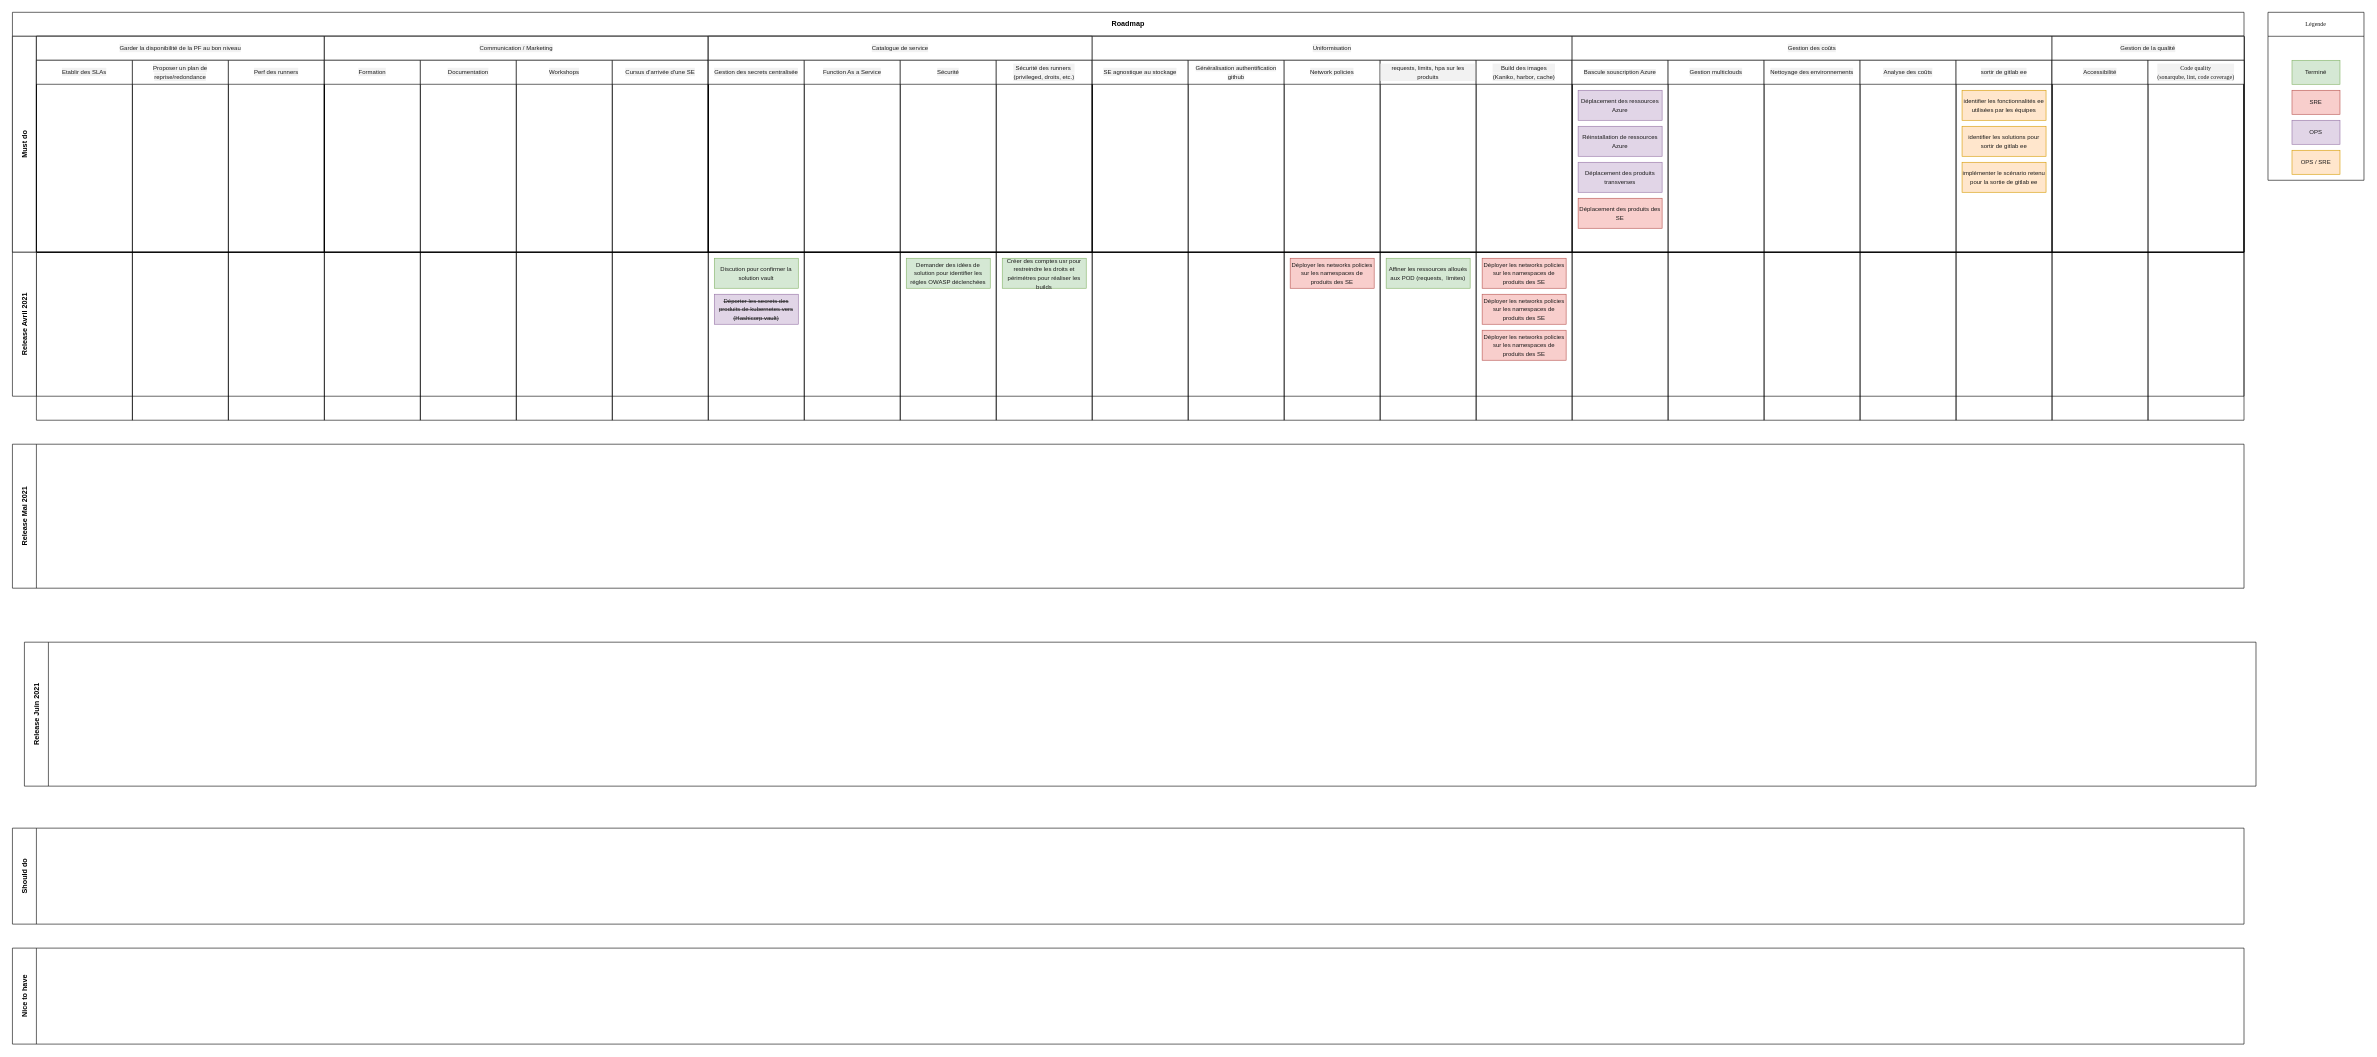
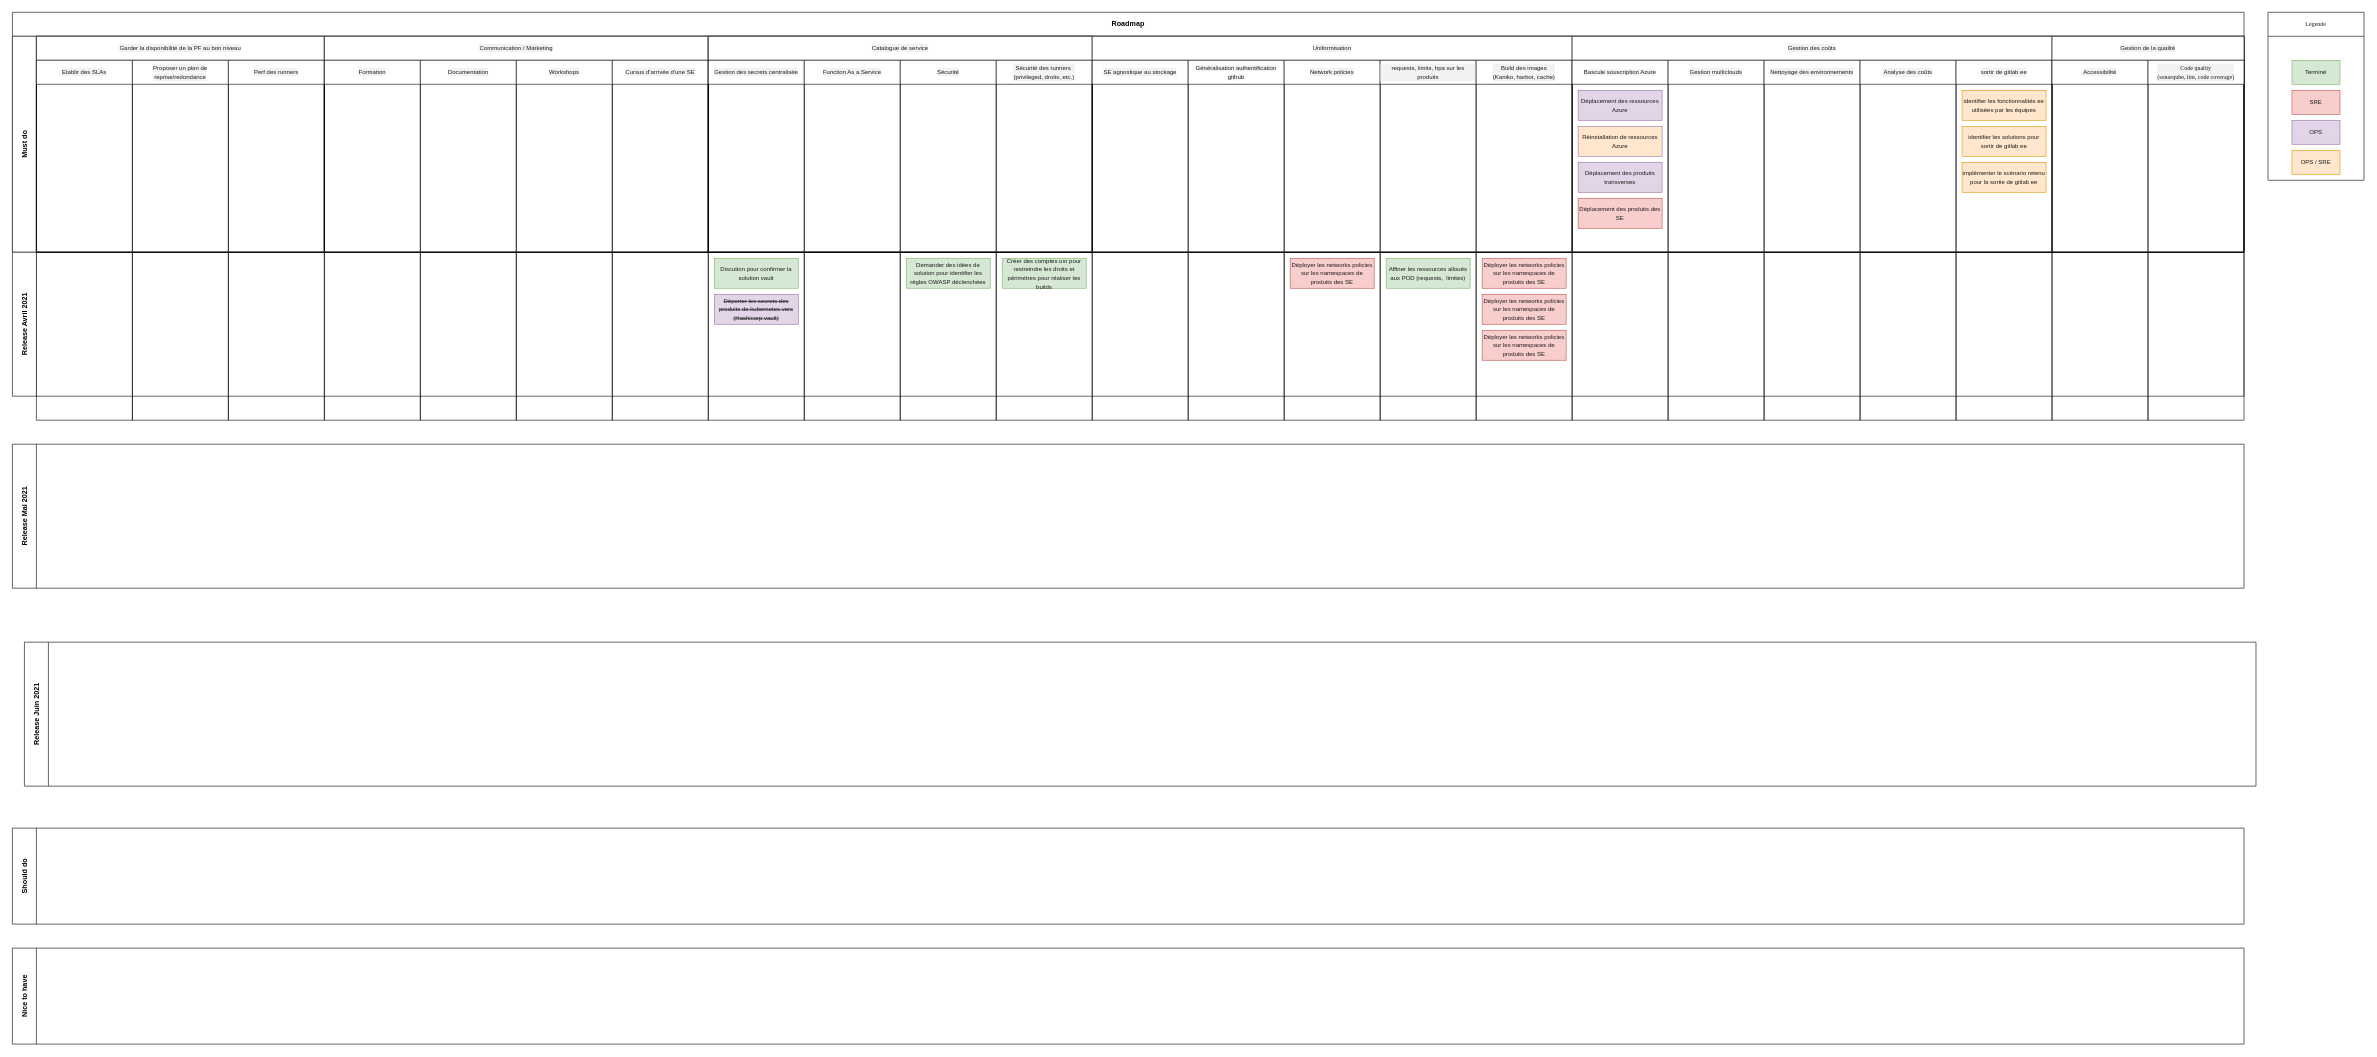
- <mxCell id="37" value="&lt;span style=&quot;color: rgb(26 , 26 , 26) ; font-family: &amp;#34;opensans&amp;#34; , &amp;#34;arial&amp;#34; , sans-serif , &amp;#34;noto sans hebrew&amp;#34; , &amp;#34;noto sans&amp;#34; , &amp;#34;noto sans jp&amp;#34; , &amp;#34;noto sans kr&amp;#34;&quot;&gt;&lt;font style=&quot;font-size: 10px&quot;&gt;Réinstallation de ressources Azure&lt;/font&gt;&lt;/span&gt;" style="rounded=0;whiteSpace=wrap;html=1;fillColor=#e1d5e7;strokeColor=#9673a6;" parent="35" vertex="1"><mxGeometry x="10" y="110" width="140" height="50" as="geometry" /></mxCell>
+ <mxCell id="37" value="&lt;span style=&quot;color: rgb(26 , 26 , 26) ; font-family: &amp;#34;opensans&amp;#34; , &amp;#34;arial&amp;#34; , sans-serif , &amp;#34;noto sans hebrew&amp;#34; , &amp;#34;noto sans&amp;#34; , &amp;#34;noto sans jp&amp;#34; , &amp;#34;noto sans kr&amp;#34;&quot;&gt;&lt;font style=&quot;font-size: 10px&quot;&gt;Réinstallation de ressources Azure&lt;/font&gt;&lt;/span&gt;" style="rounded=0;whiteSpace=wrap;html=1;fillColor=#ffe6cc;strokeColor=#9673a6;" parent="35" vertex="1"><mxGeometry x="10" y="110" width="140" height="50" as="geometry" /></mxCell>
